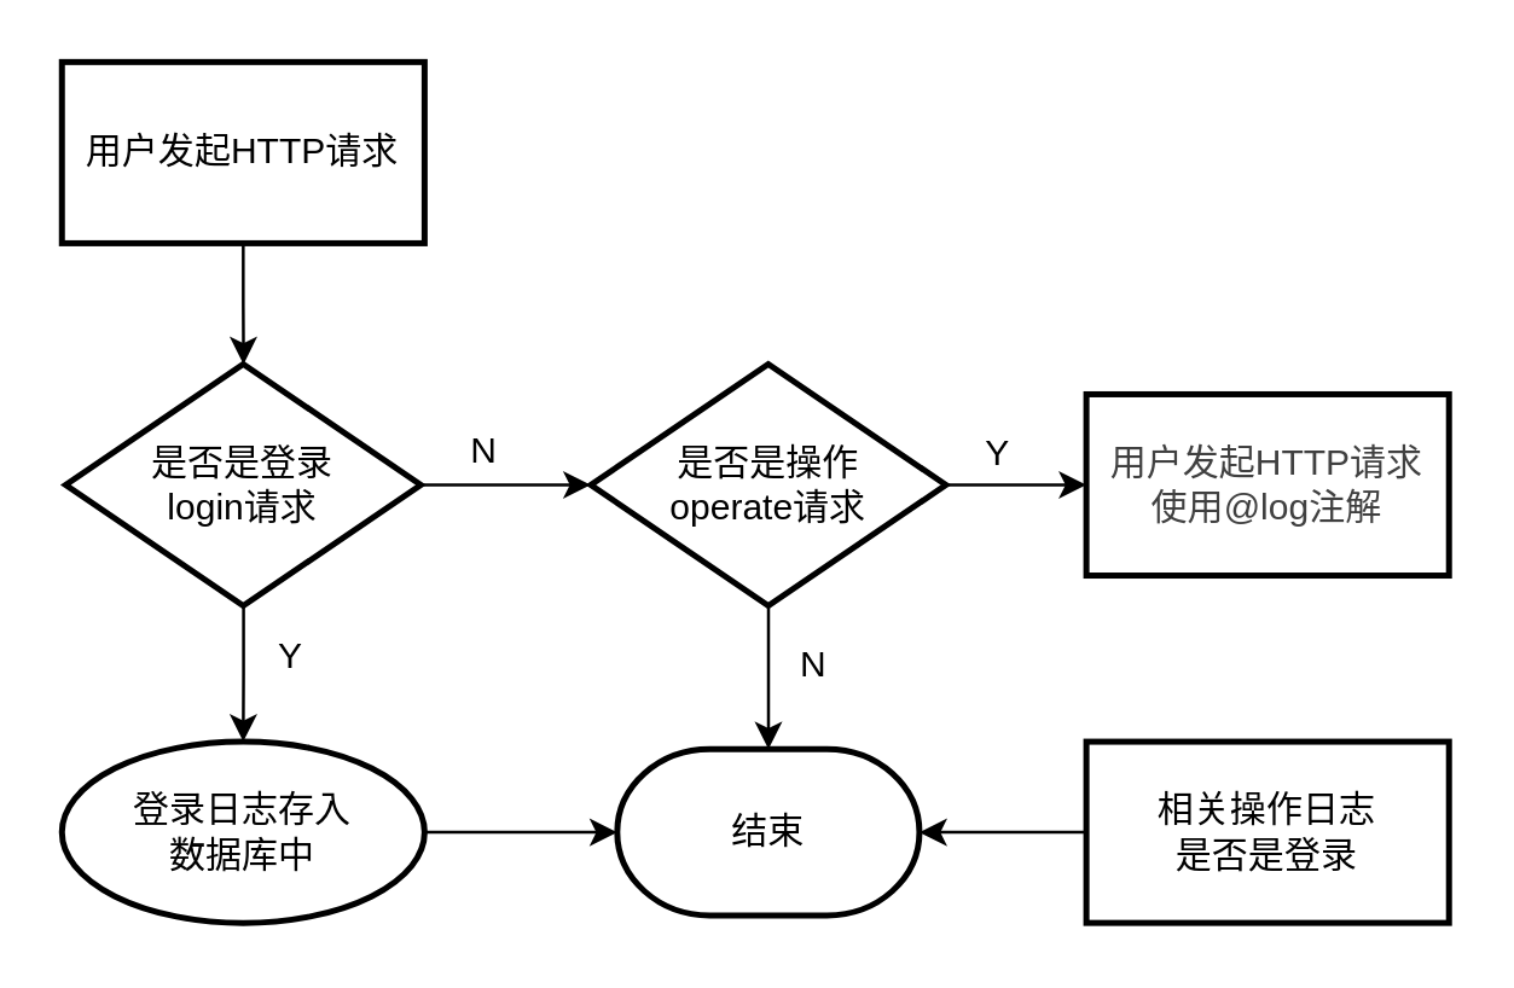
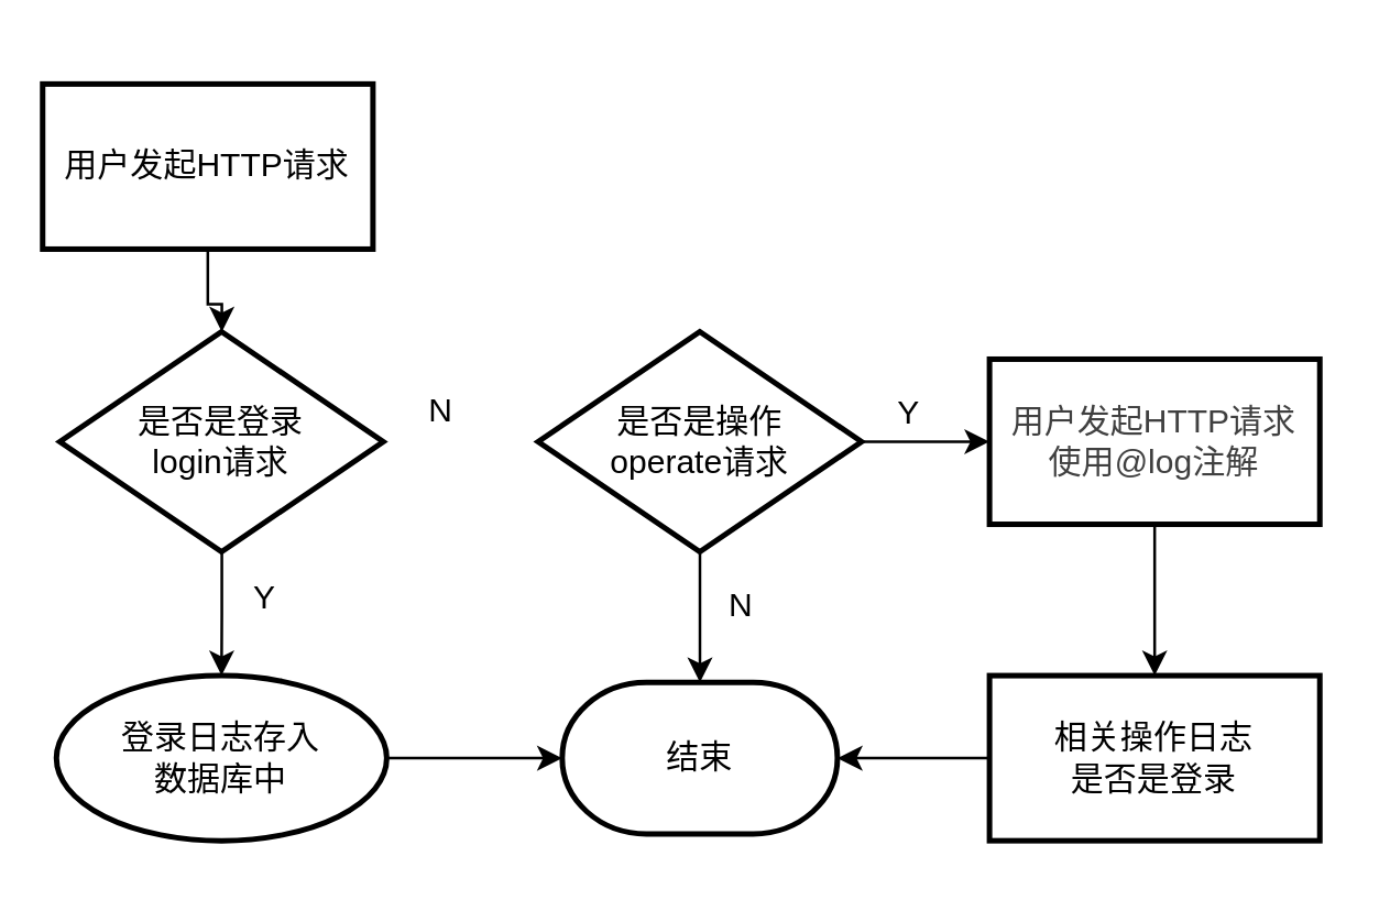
- <mxCell id="3" value="用户发起HTTP请求" style="whiteSpace=wrap;html=1;strokeWidth=2;" vertex="1" parent="1"><mxGeometry x="20" y="20" width="120" height="60" as="geometry" /></mxCell>
+ <mxCell id="3" value="用户发起HTTP请求" style="whiteSpace=wrap;html=1;strokeWidth=2;" vertex="1" parent="1"><mxGeometry x="15" y="30" width="120" height="60" as="geometry" /></mxCell>
- <mxCell id="5" value="" style="edgeStyle=orthogonalEdgeStyle;rounded=0;orthogonalLoop=1;jettySize=auto;html=1;" edge="1" parent="1" source="6" target="11"><mxGeometry relative="1" as="geometry" /></mxCell>
+ <mxCell id="12" value="" style="edgeStyle=orthogonalEdgeStyle;rounded=0;orthogonalLoop=1;jettySize=auto;html=1;" edge="1" parent="1" source="13" target="15"><mxGeometry relative="1" as="geometry" /></mxCell>
